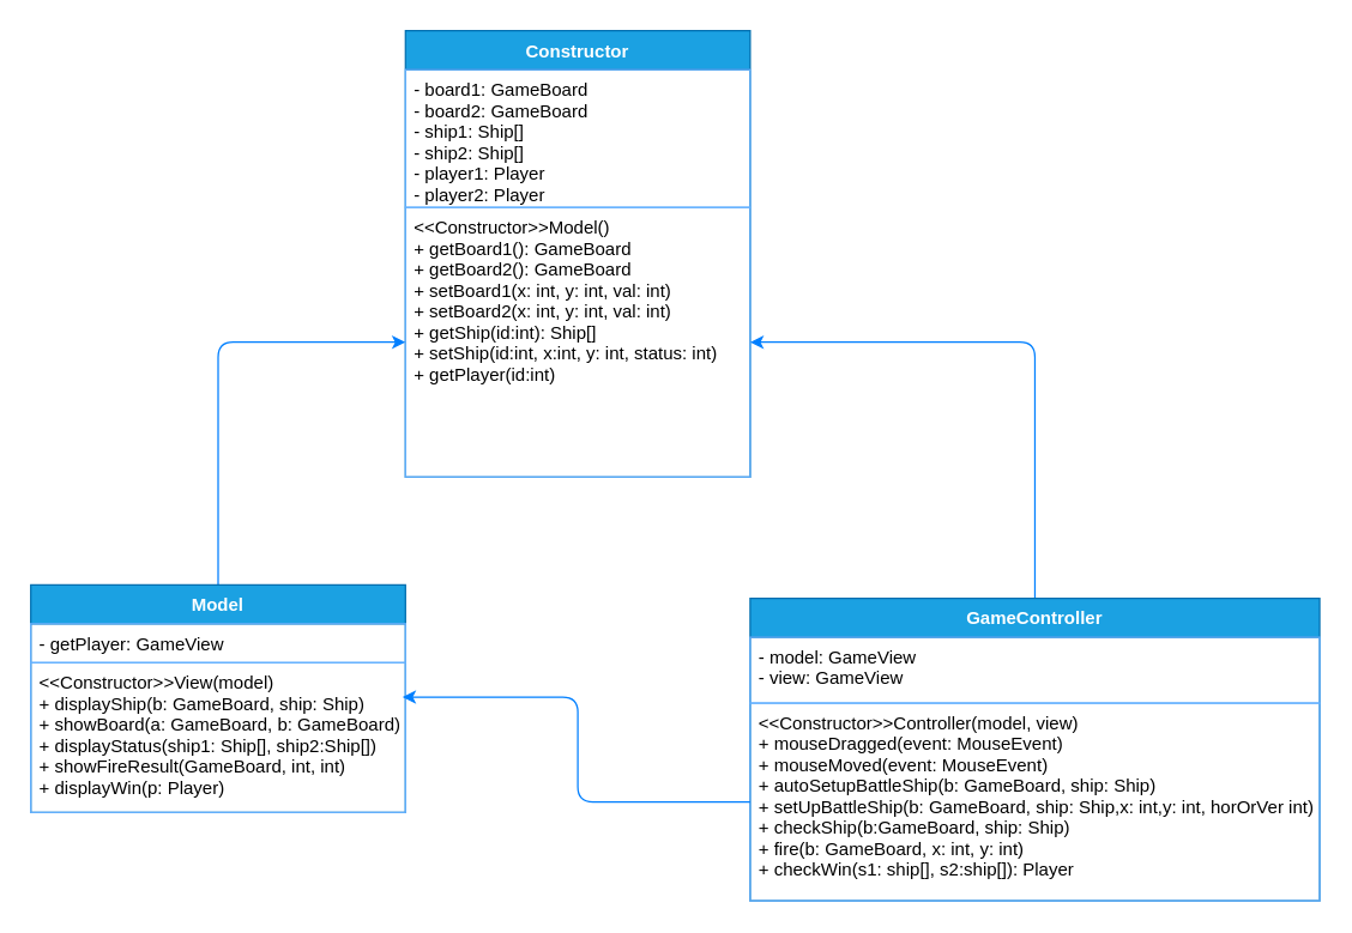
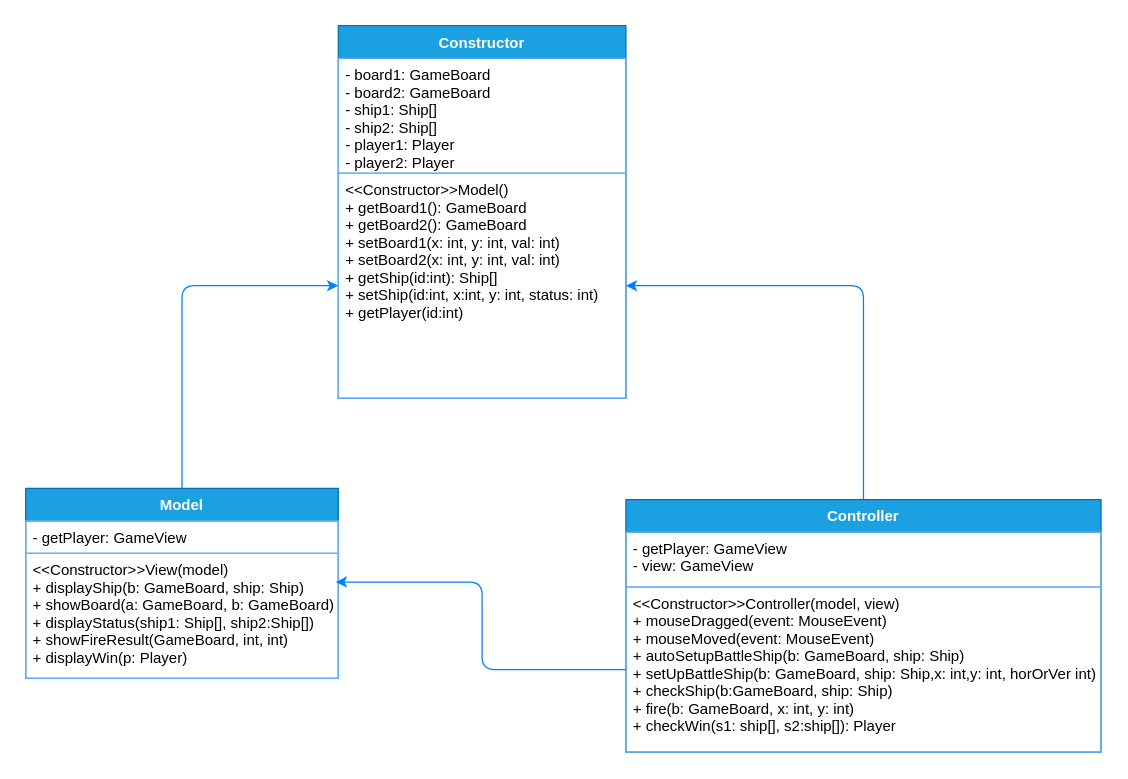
- <mxCell id="10" value="GameController" style="swimlane;fontStyle=1;align=center;verticalAlign=top;childLayout=stackLayout;horizontal=1;startSize=26;horizontalStack=0;resizeParent=1;resizeParentMax=0;resizeLast=0;collapsible=1;marginBottom=0;strokeColor=#006EAF;fillColor=#1ba1e2;fontColor=#ffffff;" parent="1" vertex="1"><mxGeometry x="500" y="399" width="380" height="202" as="geometry" /></mxCell>
+ <mxCell id="10" value="Controller" style="swimlane;fontStyle=1;align=center;verticalAlign=top;childLayout=stackLayout;horizontal=1;startSize=26;horizontalStack=0;resizeParent=1;resizeParentMax=0;resizeLast=0;collapsible=1;marginBottom=0;strokeColor=#006EAF;fillColor=#1ba1e2;fontColor=#ffffff;" parent="1" vertex="1"><mxGeometry x="500" y="399" width="380" height="202" as="geometry" /></mxCell>
- <mxCell id="11" value="- model: GameView&#10;- view: GameView" style="text;strokeColor=#66B2FF;fillColor=none;align=left;verticalAlign=top;spacingLeft=4;spacingRight=4;overflow=hidden;rotatable=0;points=[[0,0.5],[1,0.5]];portConstraint=eastwest;fontColor=#000000;" parent="10" vertex="1"><mxGeometry y="26" width="380" height="44" as="geometry" /></mxCell>
+ <mxCell id="11" value="- getPlayer: GameView&#10;- view: GameView" style="text;strokeColor=#66B2FF;fillColor=none;align=left;verticalAlign=top;spacingLeft=4;spacingRight=4;overflow=hidden;rotatable=0;points=[[0,0.5],[1,0.5]];portConstraint=eastwest;fontColor=#000000;" parent="10" vertex="1"><mxGeometry y="26" width="380" height="44" as="geometry" /></mxCell>
